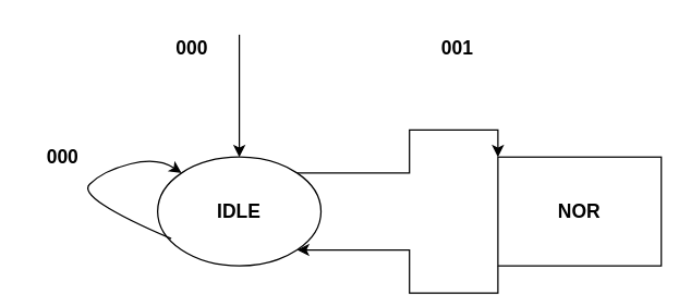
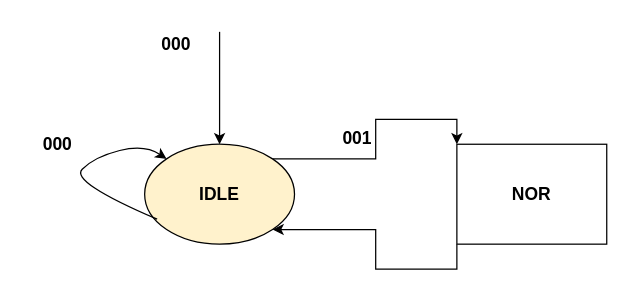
- <mxCell id="8" value="&lt;b&gt;&lt;font style=&quot;font-size: 14px;&quot;&gt;001&lt;/font&gt;&lt;/b&gt;" style="text;html=1;align=center;verticalAlign=middle;resizable=0;points=[];autosize=1;strokeColor=none;fillColor=none;" vertex="1" parent="1"><mxGeometry x="310" y="20" width="50" height="30" as="geometry" /></mxCell>
+ <mxCell id="8" value="&lt;b&gt;&lt;font style=&quot;font-size: 14px;&quot;&gt;001&lt;/font&gt;&lt;/b&gt;" style="text;html=1;align=center;verticalAlign=middle;resizable=0;points=[];autosize=1;strokeColor=none;fillColor=none;" vertex="1" parent="1"><mxGeometry x="260" y="95" width="50" height="30" as="geometry" /></mxCell>
- <mxCell id="3" value="&lt;font style=&quot;font-size: 14px;&quot;&gt;&lt;b&gt;IDLE&lt;/b&gt;&lt;/font&gt;" style="ellipse;whiteSpace=wrap;html=1;" vertex="1" parent="1"><mxGeometry x="115" y="115" width="120" height="80" as="geometry" /></mxCell>
+ <mxCell id="3" value="&lt;font style=&quot;font-size: 14px;&quot;&gt;&lt;b&gt;IDLE&lt;/b&gt;&lt;/font&gt;" style="ellipse;whiteSpace=wrap;html=1;fillColor=#fff2cc;" vertex="1" parent="1"><mxGeometry x="115" y="115" width="120" height="80" as="geometry" /></mxCell>
